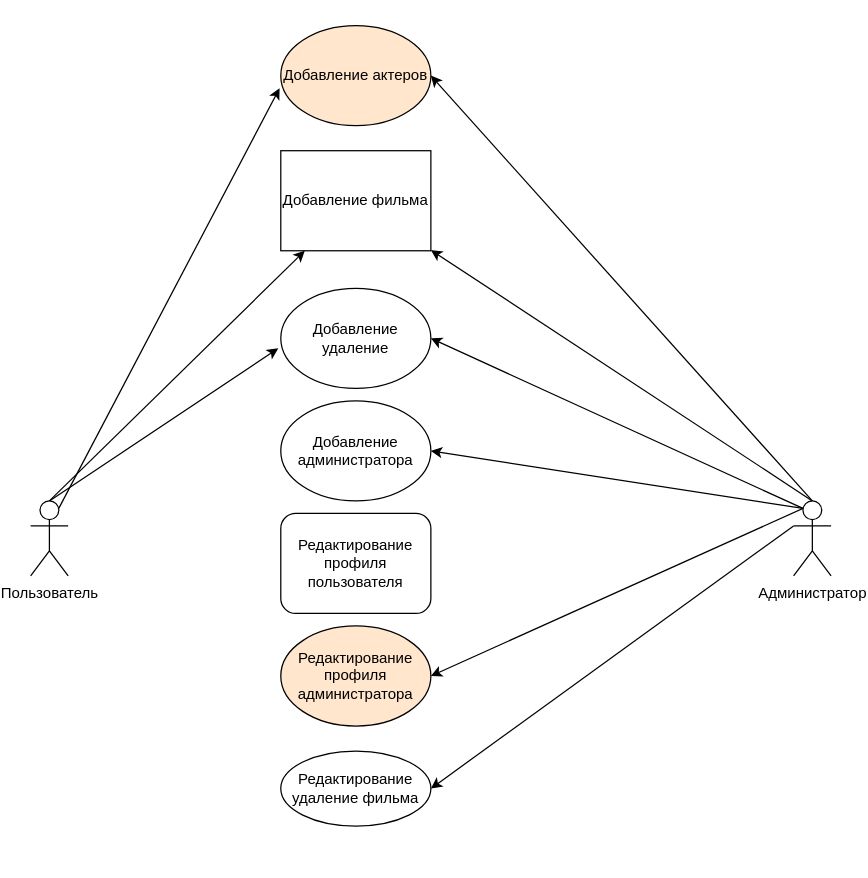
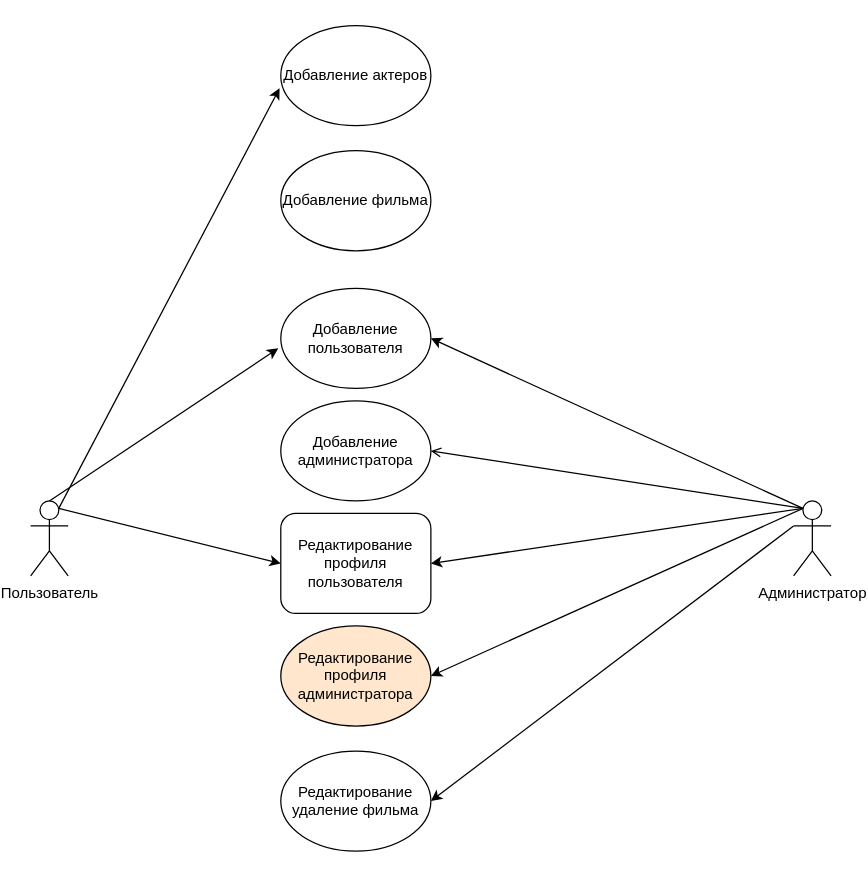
- <mxCell id="12" value="&lt;font style=&quot;vertical-align: inherit&quot;&gt;&lt;font style=&quot;vertical-align: inherit&quot;&gt;Добавление актеров&lt;/font&gt;&lt;/font&gt;" style="ellipse;whiteSpace=wrap;html=1;fillColor=#ffe6cc;" vertex="1" parent="1"><mxGeometry x="220" y="20" width="120" height="80" as="geometry" /></mxCell>
+ <mxCell id="12" value="&lt;font style=&quot;vertical-align: inherit&quot;&gt;&lt;font style=&quot;vertical-align: inherit&quot;&gt;Добавление актеров&lt;/font&gt;&lt;/font&gt;" style="ellipse;whiteSpace=wrap;html=1;" vertex="1" parent="1"><mxGeometry x="220" y="20" width="120" height="80" as="geometry" /></mxCell>
- <mxCell id="4" value="&lt;font style=&quot;vertical-align: inherit&quot;&gt;&lt;font style=&quot;vertical-align: inherit&quot;&gt;Добавление фильма&lt;/font&gt;&lt;/font&gt;" style="whiteSpace=wrap;html=1;rounded=0;" vertex="1" parent="1"><mxGeometry x="220" y="120" width="120" height="80" as="geometry" /></mxCell>
+ <mxCell id="4" value="&lt;font style=&quot;vertical-align: inherit&quot;&gt;&lt;font style=&quot;vertical-align: inherit&quot;&gt;Добавление фильма&lt;/font&gt;&lt;/font&gt;" style="ellipse;whiteSpace=wrap;html=1;" vertex="1" parent="1"><mxGeometry x="220" y="120" width="120" height="80" as="geometry" /></mxCell>
- <mxCell id="14" value="" style="endArrow=classic;html=1;rounded=0;exitX=0.5;exitY=0;exitDx=0;exitDy=0;exitPerimeter=0;entryX=1;entryY=0.5;entryDx=0;entryDy=0;" edge="1" parent="1" source="3" target="12"><mxGeometry width="50" height="50" relative="1" as="geometry"><mxPoint x="240" y="240" as="sourcePoint" /><mxPoint x="290" y="190" as="targetPoint" /></mxGeometry></mxCell>
- <mxCell id="7" value="&lt;font style=&quot;vertical-align: inherit&quot;&gt;&lt;font style=&quot;vertical-align: inherit&quot;&gt;Добавление удаление&lt;/font&gt;&lt;/font&gt;" style="ellipse;whiteSpace=wrap;html=1;" vertex="1" parent="1"><mxGeometry x="220" y="230" width="120" height="80" as="geometry" /></mxCell>
+ <mxCell id="7" value="&lt;font style=&quot;vertical-align: inherit&quot;&gt;&lt;font style=&quot;vertical-align: inherit&quot;&gt;Добавление пользователя&lt;/font&gt;&lt;/font&gt;" style="ellipse;whiteSpace=wrap;html=1;" vertex="1" parent="1"><mxGeometry x="220" y="230" width="120" height="80" as="geometry" /></mxCell>
- <mxCell id="5" value="" style="endArrow=classic;html=1;rounded=0;exitX=0.5;exitY=0;exitDx=0;exitDy=0;exitPerimeter=0;" edge="1" parent="1" source="2" target="4"><mxGeometry width="50" height="50" relative="1" as="geometry"><mxPoint x="220" y="350" as="sourcePoint" /><mxPoint x="290" y="430" as="targetPoint" /><Array as="points" /></mxGeometry></mxCell>
- <mxCell id="6" value="" style="endArrow=classic;html=1;rounded=0;exitX=0.5;exitY=0;exitDx=0;exitDy=0;exitPerimeter=0;" edge="1" parent="1" source="3" target="4"><mxGeometry width="50" height="50" relative="1" as="geometry"><mxPoint x="240" y="480" as="sourcePoint" /><mxPoint x="290" y="430" as="targetPoint" /></mxGeometry></mxCell>
- <mxCell id="17" value="" style="endArrow=classic;html=1;rounded=0;exitX=0.25;exitY=0.1;exitDx=0;exitDy=0;exitPerimeter=0;entryX=1;entryY=0.5;entryDx=0;entryDy=0;" edge="1" parent="1" source="3" target="8"><mxGeometry width="50" height="50" relative="1" as="geometry"><mxPoint x="240" y="440" as="sourcePoint" /><mxPoint x="290" y="390" as="targetPoint" /></mxGeometry></mxCell>
+ <mxCell id="17" value="" style="endArrow=open;html=1;rounded=0;exitX=0.25;exitY=0.1;exitDx=0;exitDy=0;exitPerimeter=0;entryX=1;entryY=0.5;entryDx=0;entryDy=0;" edge="1" parent="1" source="3" target="8"><mxGeometry width="50" height="50" relative="1" as="geometry"><mxPoint x="240" y="440" as="sourcePoint" /><mxPoint x="290" y="390" as="targetPoint" /></mxGeometry></mxCell>
+ <mxCell id="18" value="" style="endArrow=classic;html=1;rounded=0;exitX=0.75;exitY=0.1;exitDx=0;exitDy=0;exitPerimeter=0;entryX=0;entryY=0.5;entryDx=0;entryDy=0;" edge="1" parent="1" source="2" target="9"><mxGeometry width="50" height="50" relative="1" as="geometry"><mxPoint x="240" y="440" as="sourcePoint" /><mxPoint x="290" y="390" as="targetPoint" /></mxGeometry></mxCell>
+ <mxCell id="19" value="" style="endArrow=classic;html=1;rounded=0;exitX=0.25;exitY=0.1;exitDx=0;exitDy=0;exitPerimeter=0;entryX=1;entryY=0.5;entryDx=0;entryDy=0;" edge="1" parent="1" source="3" target="9"><mxGeometry width="50" height="50" relative="1" as="geometry"><mxPoint x="240" y="440" as="sourcePoint" /><mxPoint x="290" y="390" as="targetPoint" /></mxGeometry></mxCell>
- <mxCell id="11" value="&lt;font style=&quot;vertical-align: inherit&quot;&gt;&lt;font style=&quot;vertical-align: inherit&quot;&gt;Редактирование удаление фильма&lt;/font&gt;&lt;/font&gt;" style="ellipse;whiteSpace=wrap;html=1;" vertex="1" parent="1"><mxGeometry x="220" y="600" width="120" height="60" as="geometry" /></mxCell>
+ <mxCell id="11" value="&lt;font style=&quot;vertical-align: inherit&quot;&gt;&lt;font style=&quot;vertical-align: inherit&quot;&gt;Редактирование удаление фильма&lt;/font&gt;&lt;/font&gt;" style="ellipse;whiteSpace=wrap;html=1;" vertex="1" parent="1"><mxGeometry x="220" y="600" width="120" height="80" as="geometry" /></mxCell>
